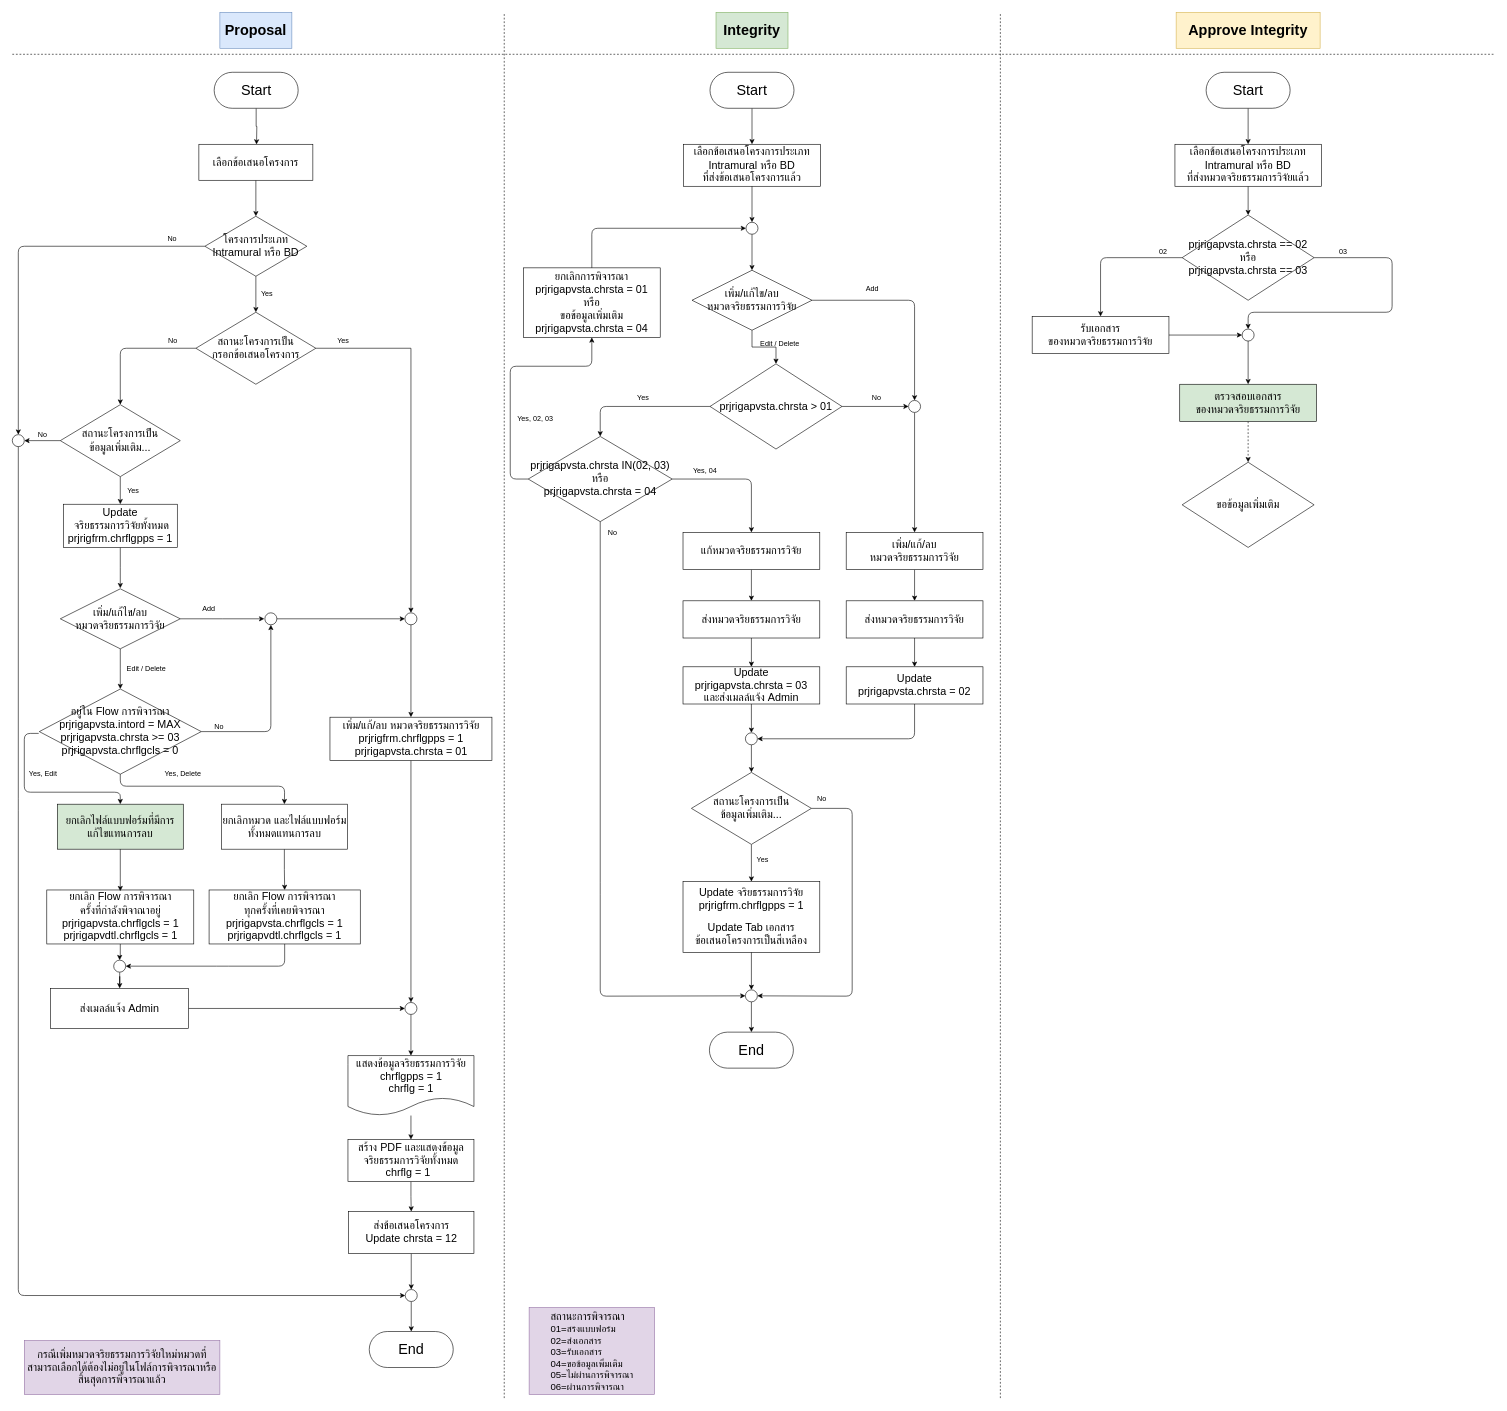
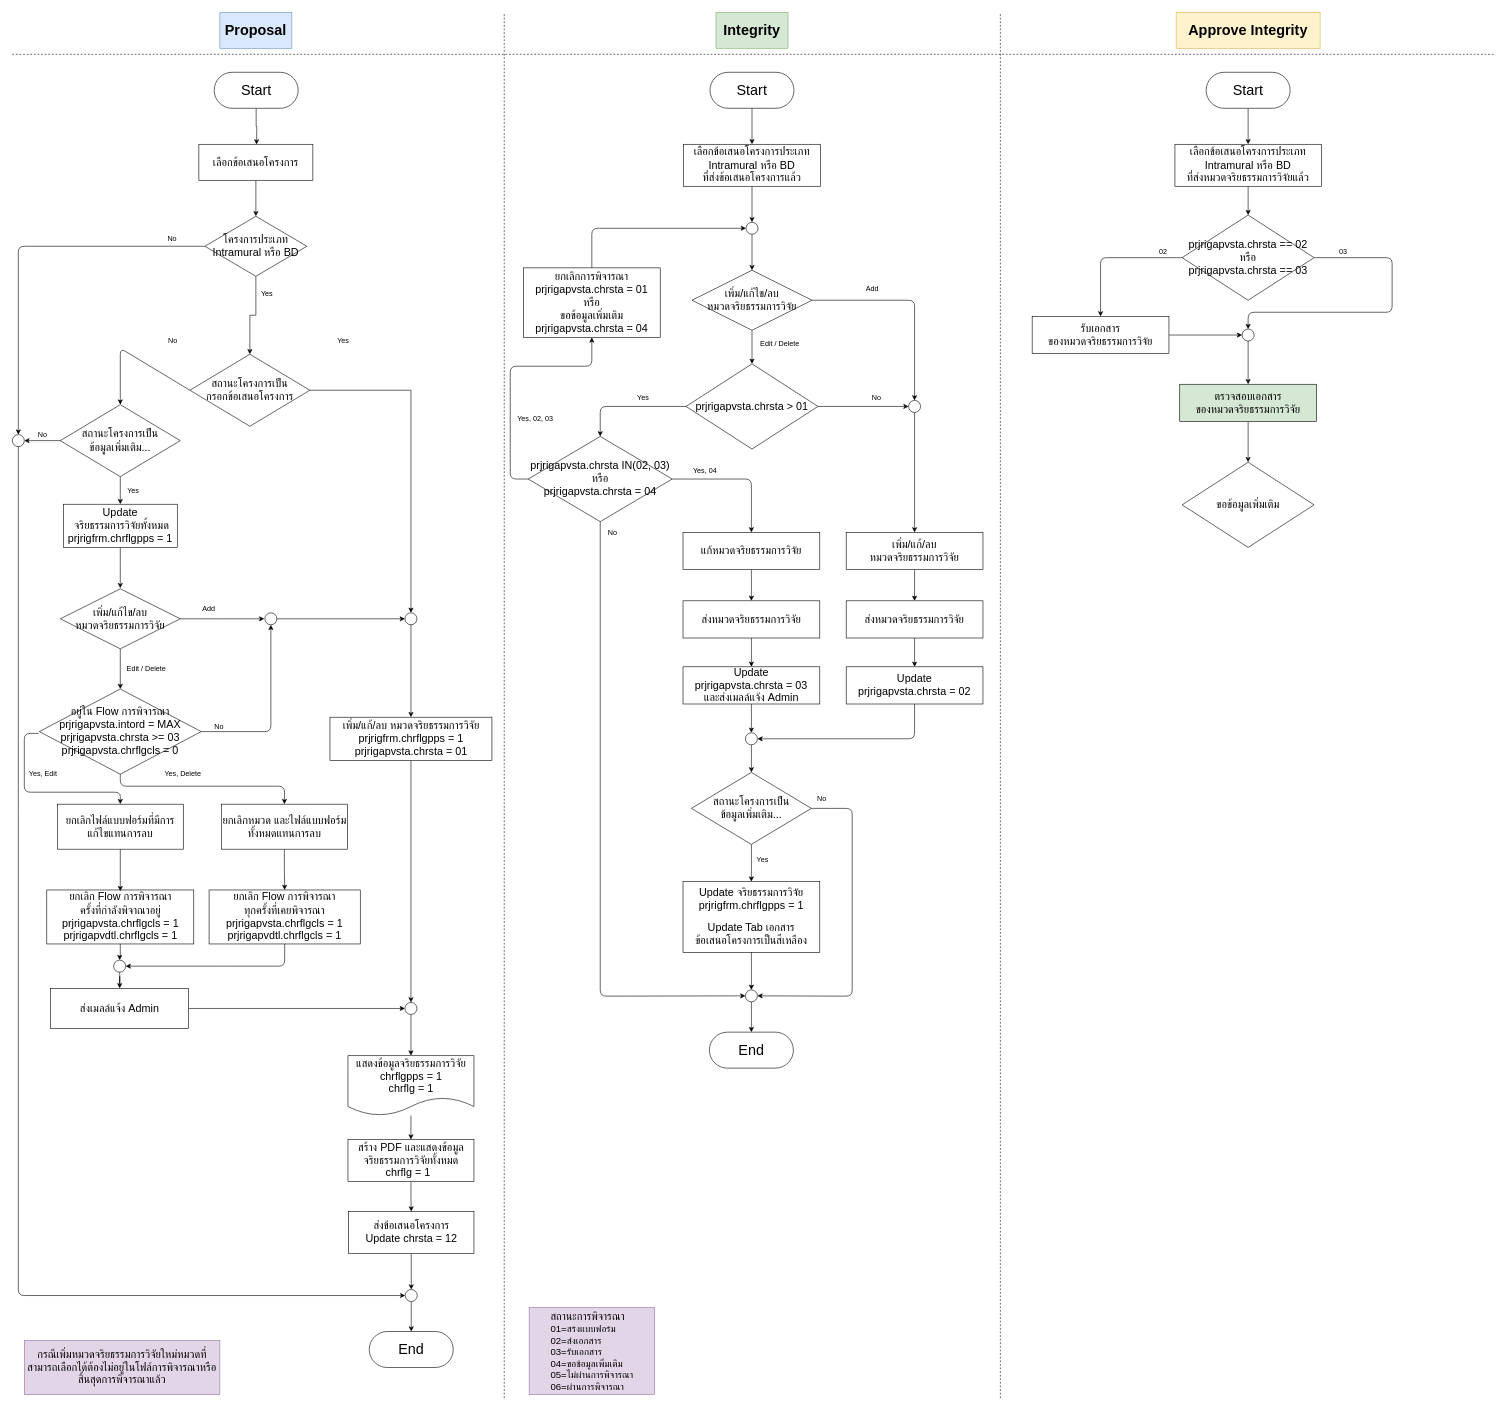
- <mxCell id="13" value="&lt;font style=&quot;font-size: 18px&quot;&gt;สถานะโครงการเป็น&lt;br&gt;กรอกข้อเสนอโครงการ&lt;br&gt;&lt;/font&gt;" style="rhombus;whiteSpace=wrap;html=1;" parent="1" vertex="1"><mxGeometry x="326" y="520" width="200" height="120" as="geometry" /></mxCell>
+ <mxCell id="13" value="&lt;font style=&quot;font-size: 18px&quot;&gt;สถานะโครงการเป็น&lt;br&gt;กรอกข้อเสนอโครงการ&lt;br&gt;&lt;/font&gt;" style="rhombus;whiteSpace=wrap;html=1;" parent="1" vertex="1"><mxGeometry x="316" y="590" width="200" height="120" as="geometry" /></mxCell>
- <mxCell id="68" value="&lt;font style=&quot;font-size: 18px&quot;&gt;prjrigapvsta.chrsta &amp;gt; 01&lt;br&gt;&lt;/font&gt;" style="rhombus;whiteSpace=wrap;html=1;" vertex="1" parent="1"><mxGeometry x="1183" y="606" width="220" height="142" as="geometry" /></mxCell>
+ <mxCell id="68" value="&lt;font style=&quot;font-size: 18px&quot;&gt;prjrigapvsta.chrsta &amp;gt; 01&lt;br&gt;&lt;/font&gt;" style="rhombus;whiteSpace=wrap;html=1;" vertex="1" parent="1"><mxGeometry x="1143" y="606" width="220" height="142" as="geometry" /></mxCell>
- <mxCell id="125" value="" style="edgeStyle=orthogonalEdgeStyle;rounded=0;orthogonalLoop=1;jettySize=auto;html=1;dashed=1;" edge="1" parent="1" source="126" target="131"><mxGeometry relative="1" as="geometry" /></mxCell>
+ <mxCell id="125" value="" style="edgeStyle=orthogonalEdgeStyle;rounded=0;orthogonalLoop=1;jettySize=auto;html=1;" edge="1" parent="1" source="126" target="131"><mxGeometry relative="1" as="geometry" /></mxCell>
- <mxCell id="44" value="&lt;span style=&quot;font-size: 18px&quot;&gt;ยกเลิกไฟล์แบบฟอร์มที่มีการแก้ไขแทนการลบ&lt;br&gt;&lt;/span&gt;" style="rounded=0;whiteSpace=wrap;html=1;fillColor=#d5e8d4;" parent="1" vertex="1"><mxGeometry x="95" y="1340" width="210" height="75" as="geometry" /></mxCell>
+ <mxCell id="44" value="&lt;span style=&quot;font-size: 18px&quot;&gt;ยกเลิกไฟล์แบบฟอร์มที่มีการแก้ไขแทนการลบ&lt;br&gt;&lt;/span&gt;" style="rounded=0;whiteSpace=wrap;html=1;" parent="1" vertex="1"><mxGeometry x="95" y="1340" width="210" height="75" as="geometry" /></mxCell>
